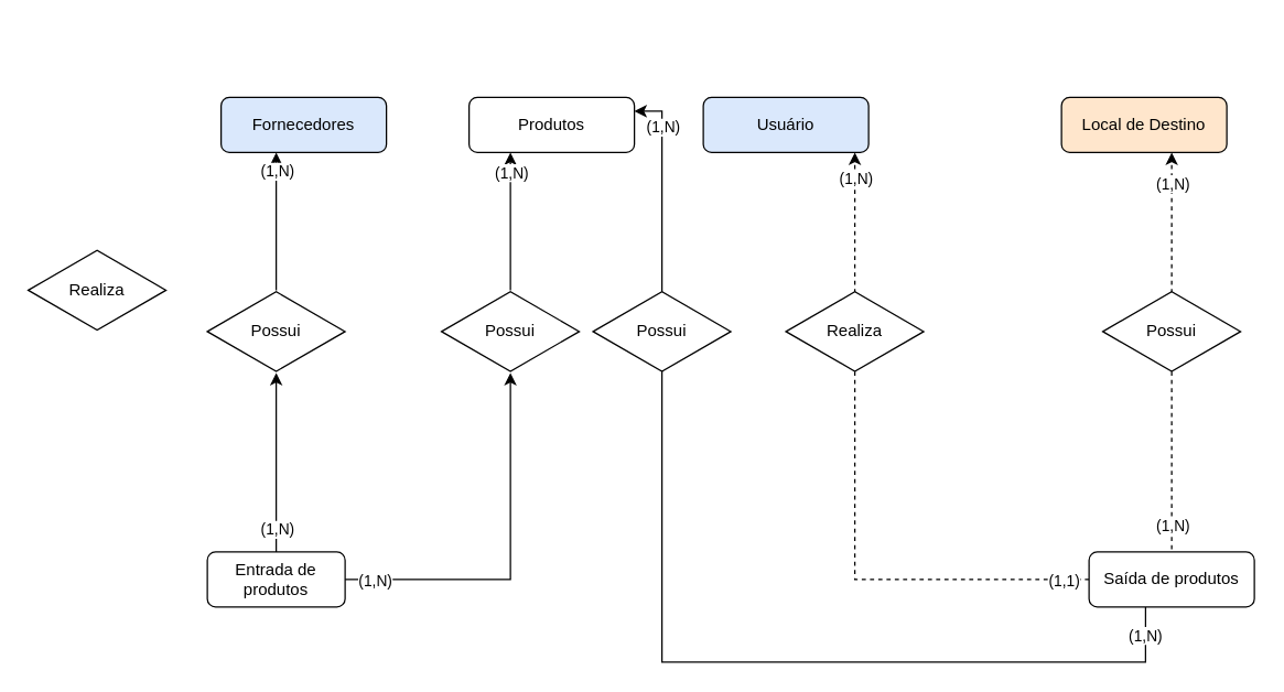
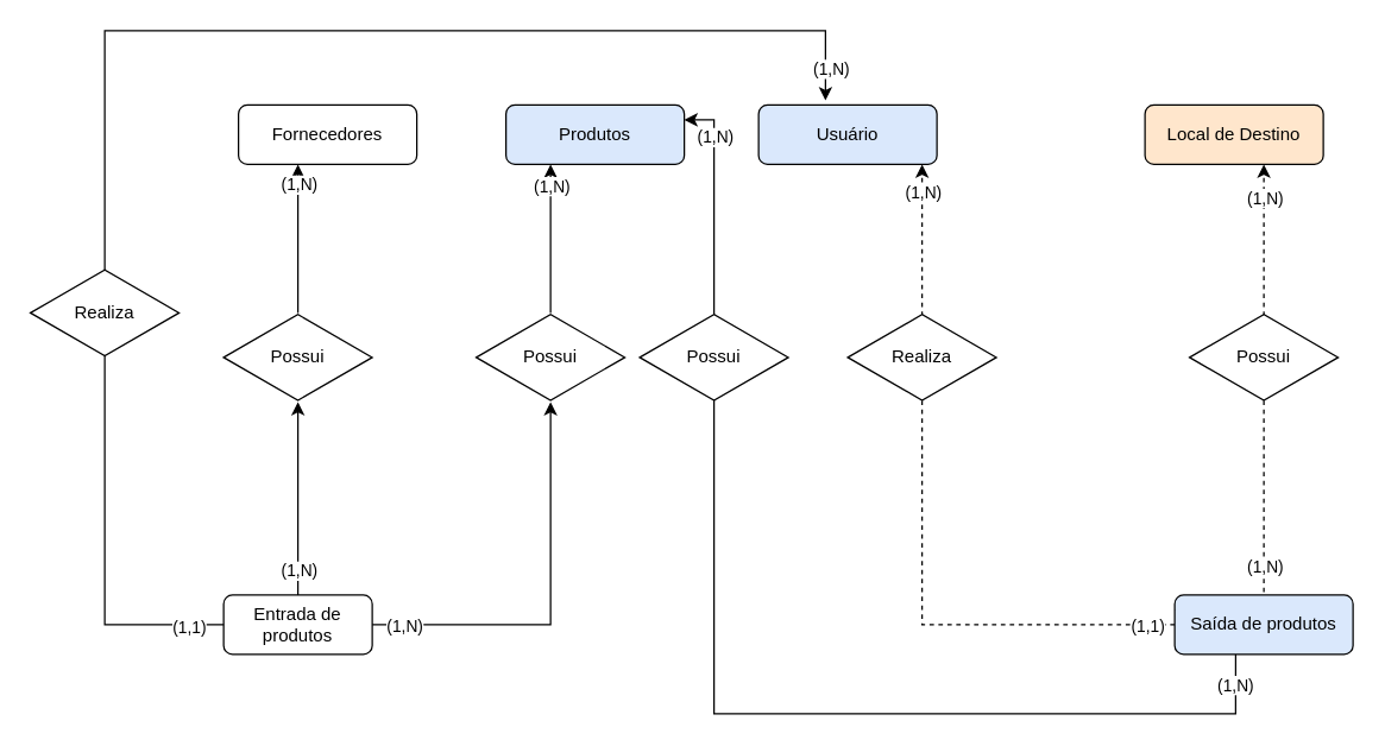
+ <mxCell id="31" style="edgeStyle=orthogonalEdgeStyle;rounded=0;orthogonalLoop=1;jettySize=auto;html=1;entryX=0.375;entryY=-0.075;entryDx=0;entryDy=0;entryPerimeter=0;" edge="1" parent="1" source="21" target="2"><mxGeometry relative="1" as="geometry"><Array as="points"><mxPoint x="70" y="420" /><mxPoint x="70" y="20" /><mxPoint x="555" y="20" /></Array></mxGeometry></mxCell>
+ <mxCell id="32" value="(1,1)" style="edgeLabel;html=1;align=center;verticalAlign=middle;resizable=0;points=[];" vertex="1" connectable="0" parent="31"><mxGeometry x="-0.953" y="1" relative="1" as="geometry"><mxPoint as="offset" /></mxGeometry></mxCell>
+ <mxCell id="33" value="(1,N)" style="edgeLabel;html=1;align=center;verticalAlign=middle;resizable=0;points=[];" vertex="1" connectable="0" parent="31"><mxGeometry x="0.957" y="3" relative="1" as="geometry"><mxPoint as="offset" /></mxGeometry></mxCell>
- <mxCell id="4" value="Fornecedores" style="rounded=1;whiteSpace=wrap;html=1;fontSize=12;glass=0;strokeWidth=1;shadow=0;fillColor=#dae8fc;" parent="1" vertex="1"><mxGeometry x="160" y="70" width="120" height="40" as="geometry" /></mxCell>
+ <mxCell id="4" value="Fornecedores" style="rounded=1;whiteSpace=wrap;html=1;fontSize=12;glass=0;strokeWidth=1;shadow=0;" parent="1" vertex="1"><mxGeometry x="160" y="70" width="120" height="40" as="geometry" /></mxCell>
- <mxCell id="3" value="&lt;div&gt;Produtos&lt;/div&gt;" style="rounded=1;whiteSpace=wrap;html=1;fontSize=12;glass=0;strokeWidth=1;shadow=0;" parent="1" vertex="1"><mxGeometry x="340" y="70" width="120" height="40" as="geometry" /></mxCell>
+ <mxCell id="3" value="&lt;div&gt;Produtos&lt;/div&gt;" style="rounded=1;whiteSpace=wrap;html=1;fontSize=12;glass=0;strokeWidth=1;shadow=0;fillColor=#dae8fc;" parent="1" vertex="1"><mxGeometry x="340" y="70" width="120" height="40" as="geometry" /></mxCell>
- <mxCell id="16" value="&lt;div&gt;Saída de produtos&lt;/div&gt;" style="rounded=1;whiteSpace=wrap;html=1;fontSize=12;glass=0;strokeWidth=1;shadow=0;" parent="1" vertex="1"><mxGeometry x="790" y="400" width="120" height="40" as="geometry" /></mxCell>
+ <mxCell id="16" value="&lt;div&gt;Saída de produtos&lt;/div&gt;" style="rounded=1;whiteSpace=wrap;html=1;fontSize=12;glass=0;strokeWidth=1;shadow=0;fillColor=#dae8fc;" parent="1" vertex="1"><mxGeometry x="790" y="400" width="120" height="40" as="geometry" /></mxCell>
